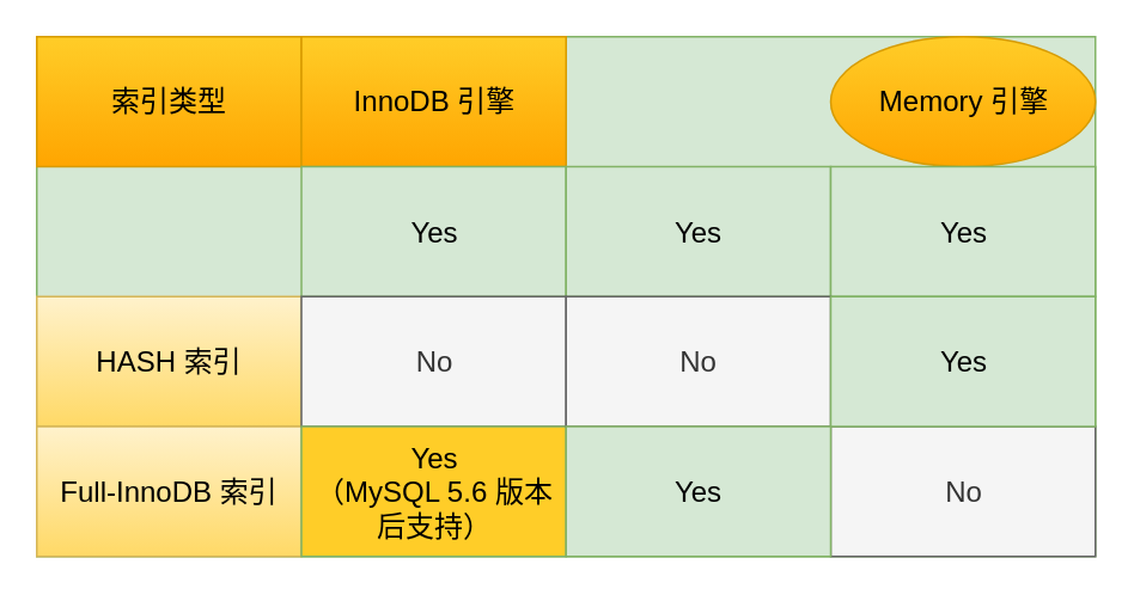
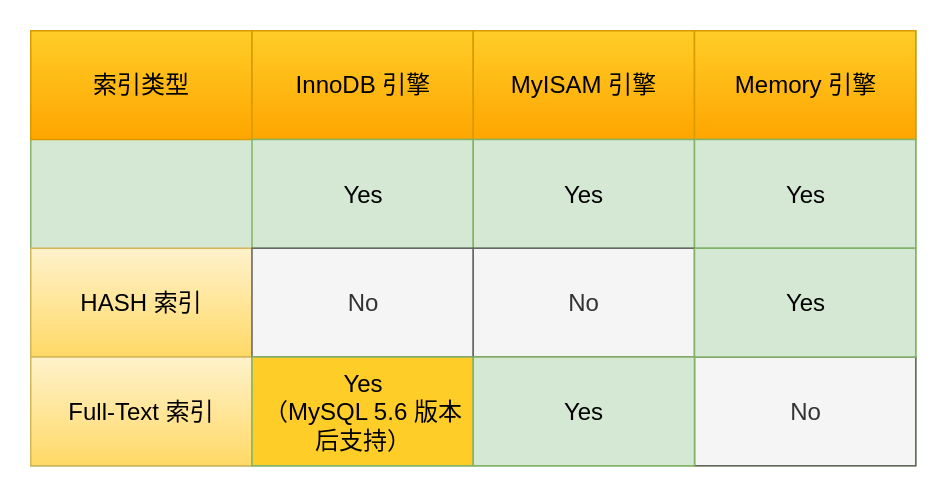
+ <mxCell id="5" value="MyISAM 引擎" style="rounded=0;whiteSpace=wrap;html=1;fillColor=#ffcd28;gradientColor=#ffa500;strokeColor=#d79b00;fontSize=16;" parent="1" vertex="1"><mxGeometry x="315" y="20" width="147.5" height="72.5" as="geometry" /></mxCell>
- <mxCell id="6" value="Memory 引擎" style="ellipse;whiteSpace=wrap;html=1;fillColor=#ffcd28;gradientColor=#ffa500;strokeColor=#d79b00;fontSize=16;" parent="1" vertex="1"><mxGeometry x="462.5" y="20" width="147.5" height="72.5" as="geometry" /></mxCell>
+ <mxCell id="6" value="Memory 引擎" style="rounded=0;whiteSpace=wrap;html=1;fillColor=#ffcd28;gradientColor=#ffa500;strokeColor=#d79b00;fontSize=16;" parent="1" vertex="1"><mxGeometry x="462.5" y="20" width="147.5" height="72.5" as="geometry" /></mxCell>
- <mxCell id="8" value="Full-InnoDB 索引" style="rounded=0;whiteSpace=wrap;html=1;fillColor=#fff2cc;gradientColor=#ffd966;strokeColor=#d6b656;fontSize=16;" parent="1" vertex="1"><mxGeometry x="20" y="237.5" width="147.5" height="72.5" as="geometry" /></mxCell>
+ <mxCell id="8" value="Full-Text 索引" style="rounded=0;whiteSpace=wrap;html=1;fillColor=#fff2cc;gradientColor=#ffd966;strokeColor=#d6b656;fontSize=16;" parent="1" vertex="1"><mxGeometry x="20" y="237.5" width="147.5" height="72.5" as="geometry" /></mxCell>
